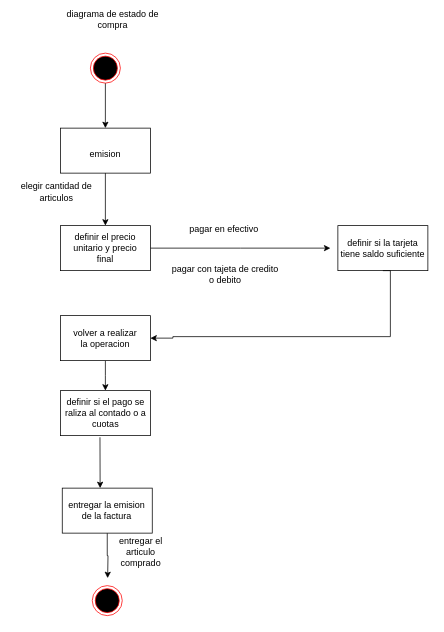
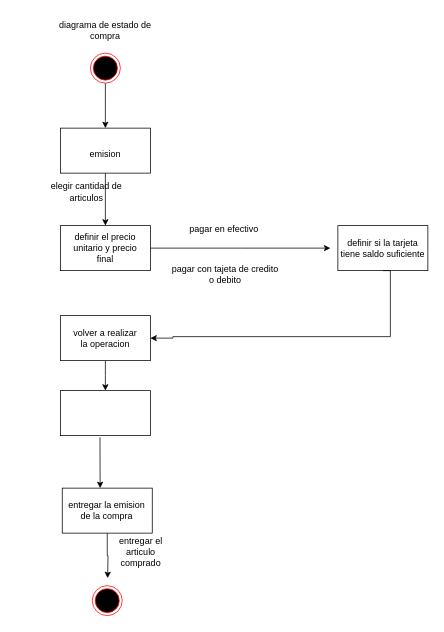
- <mxCell id="3" value="diagrama de estado de compra" style="text;html=1;strokeColor=none;fillColor=none;align=center;verticalAlign=middle;whiteSpace=wrap;rounded=0;" vertex="1" parent="1"><mxGeometry x="75" y="5" width="150" height="40" as="geometry" /></mxCell>
+ <mxCell id="3" value="diagrama de estado de compra" style="text;html=1;strokeColor=none;fillColor=none;align=center;verticalAlign=middle;whiteSpace=wrap;rounded=0;" vertex="1" parent="1"><mxGeometry x="65" y="20" width="150" height="40" as="geometry" /></mxCell>
- <mxCell id="7" value="elegir cantidad de articulos" style="text;html=1;strokeColor=none;fillColor=none;align=center;verticalAlign=middle;whiteSpace=wrap;rounded=0;" vertex="1" parent="1"><mxGeometry x="20" y="240" width="110" height="30" as="geometry" /></mxCell>
+ <mxCell id="7" value="elegir cantidad de articulos" style="text;html=1;strokeColor=none;fillColor=none;align=center;verticalAlign=middle;whiteSpace=wrap;rounded=0;" vertex="1" parent="1"><mxGeometry x="60" y="240" width="110" height="30" as="geometry" /></mxCell>
- <mxCell id="20" value="definir si el pago se raliza al contado o a cuotas" style="text;html=1;strokeColor=none;fillColor=none;align=center;verticalAlign=middle;whiteSpace=wrap;rounded=0;" vertex="1" parent="1"><mxGeometry x="82.5" y="532.5" width="115" height="35" as="geometry" /></mxCell>
- <mxCell id="24" value="entregar la emision de la factura" style="text;html=1;strokeColor=none;fillColor=none;align=center;verticalAlign=middle;whiteSpace=wrap;rounded=0;" vertex="1" parent="1"><mxGeometry x="82.5" y="665" width="117.5" height="30" as="geometry" /></mxCell>
+ <mxCell id="24" value="entregar la emision de la compra" style="text;html=1;strokeColor=none;fillColor=none;align=center;verticalAlign=middle;whiteSpace=wrap;rounded=0;" vertex="1" parent="1"><mxGeometry x="82.5" y="665" width="117.5" height="30" as="geometry" /></mxCell>
